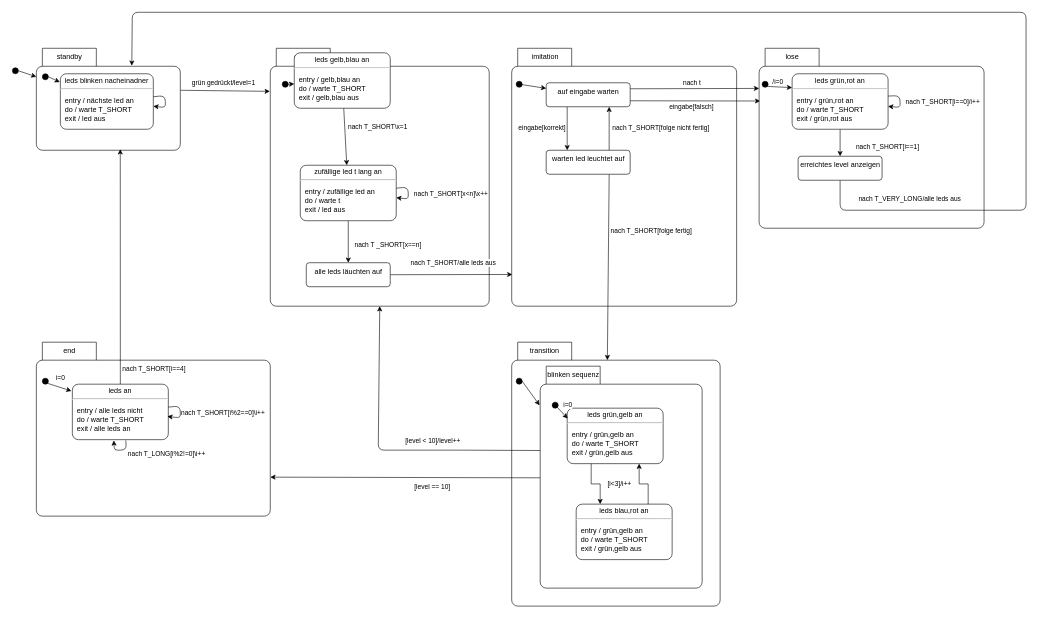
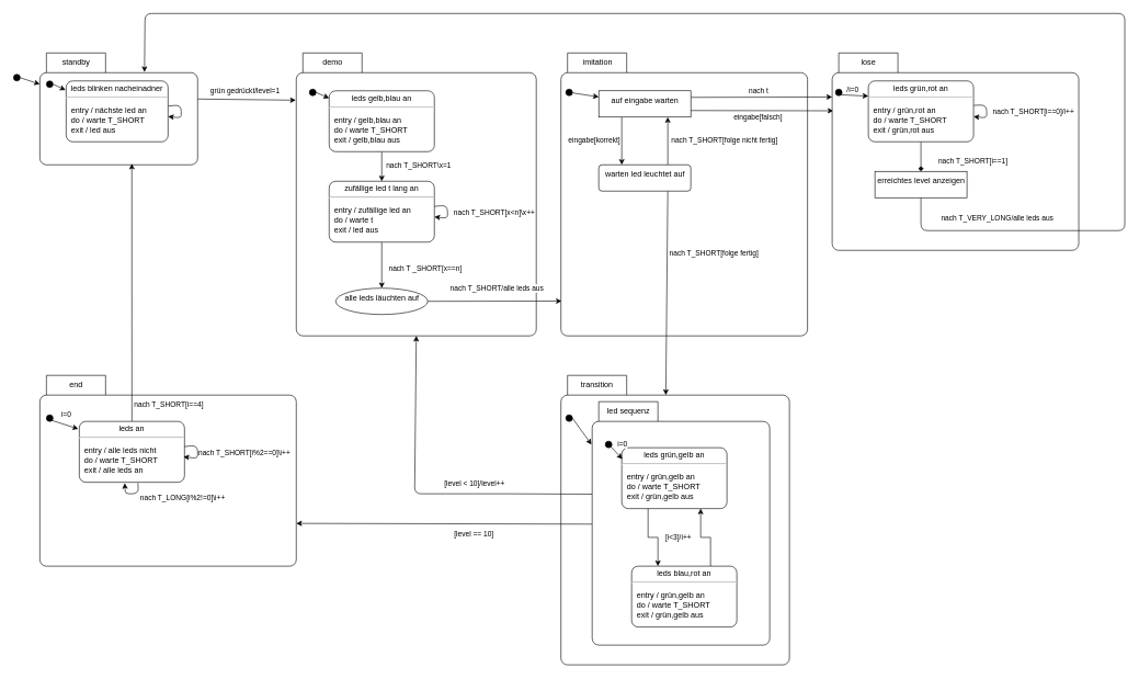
- <mxCell id="22" value="&lt;p style=&quot;margin:0px;margin-top:4px;text-align:center;&quot;&gt;&lt;span style=&quot;&quot;&gt;leds gelb,blau an&lt;/span&gt;&lt;br&gt;&lt;/p&gt;&lt;hr&gt;&lt;p&gt;&lt;/p&gt;&lt;p style=&quot;margin:0px;margin-left:8px;text-align:left;&quot;&gt;entry / gelb,blau an&amp;nbsp;&lt;br&gt;do / warte T_SHORT&lt;br&gt;exit / gelb,blau aus&lt;/p&gt;" style="shape=mxgraph.sysml.simpleState;html=1;overflow=fill;whiteSpace=wrap;align=center;" parent="1" vertex="1"><mxGeometry x="490" y="87.5" width="160" height="92.5" as="geometry" /></mxCell>
+ <mxCell id="22" value="&lt;p style=&quot;margin:0px;margin-top:4px;text-align:center;&quot;&gt;&lt;span style=&quot;&quot;&gt;leds gelb,blau an&lt;/span&gt;&lt;br&gt;&lt;/p&gt;&lt;hr&gt;&lt;p&gt;&lt;/p&gt;&lt;p style=&quot;margin:0px;margin-left:8px;text-align:left;&quot;&gt;entry / gelb,blau an&amp;nbsp;&lt;br&gt;do / warte T_SHORT&lt;br&gt;exit / gelb,blau aus&lt;/p&gt;" style="shape=mxgraph.sysml.simpleState;html=1;overflow=fill;whiteSpace=wrap;align=center;" parent="1" vertex="1"><mxGeometry x="500" y="137.5" width="160" height="92.5" as="geometry" /></mxCell>
- <mxCell id="33" value="auf eingabe warten" style="html=1;align=center;verticalAlign=top;rounded=1;absoluteArcSize=1;arcSize=10;dashed=0;" parent="1" vertex="1"><mxGeometry x="910" y="137.5" width="140" height="40" as="geometry" /></mxCell>
+ <mxCell id="33" value="auf eingabe warten" style="html=1;align=center;verticalAlign=top;absoluteArcSize=1;arcSize=10;dashed=0;rounded=0;" parent="1" vertex="1"><mxGeometry x="910" y="137.5" width="140" height="40" as="geometry" /></mxCell>
- <mxCell id="43" style="edgeStyle=none;html=1;entryX=0.5;entryY=0;entryDx=0;entryDy=0;" parent="1" source="63" target="49" edge="1"><mxGeometry relative="1" as="geometry"><mxPoint x="1370" y="190" as="sourcePoint" /></mxGeometry></mxCell>
+ <mxCell id="43" style="edgeStyle=none;html=1;entryX=0.5;entryY=0;entryDx=0;entryDy=0;endArrow=diamond;" parent="1" source="63" target="49" edge="1"><mxGeometry relative="1" as="geometry"><mxPoint x="1370" y="190" as="sourcePoint" /></mxGeometry></mxCell>
- <mxCell id="49" value="erreichtes level anzeigen" style="html=1;align=center;verticalAlign=top;rounded=1;absoluteArcSize=1;arcSize=10;dashed=0;" parent="1" vertex="1"><mxGeometry x="1330" y="260" width="140" height="40" as="geometry" /></mxCell>
+ <mxCell id="49" value="erreichtes level anzeigen" style="html=1;align=center;verticalAlign=top;absoluteArcSize=1;arcSize=10;dashed=0;rounded=0;" parent="1" vertex="1"><mxGeometry x="1330" y="260" width="140" height="40" as="geometry" /></mxCell>
- <mxCell id="21" value="alle leds läuchten auf" style="html=1;align=center;verticalAlign=top;rounded=1;absoluteArcSize=1;arcSize=10;dashed=0;" parent="1" vertex="1"><mxGeometry x="510" y="437.5" width="140" height="40" as="geometry" /></mxCell>
+ <mxCell id="21" value="alle leds läuchten auf" style="ellipse;html=1;align=center;verticalAlign=top;absoluteArcSize=1;arcSize=10;dashed=0;" parent="1" vertex="1"><mxGeometry x="510" y="437.5" width="140" height="40" as="geometry" /></mxCell>
- <mxCell id="64" value="blinken sequenz" style="shape=folder;align=center;verticalAlign=middle;fontStyle=0;tabWidth=100;tabHeight=30;tabPosition=left;html=1;boundedLbl=1;labelInHeader=1;rounded=1;absoluteArcSize=1;arcSize=10;" parent="1" vertex="1"><mxGeometry x="900" y="610" width="270" height="370" as="geometry" /></mxCell>
+ <mxCell id="64" value="led sequenz" style="shape=folder;align=center;verticalAlign=middle;fontStyle=0;tabWidth=100;tabHeight=30;tabPosition=left;html=1;boundedLbl=1;labelInHeader=1;rounded=1;absoluteArcSize=1;arcSize=10;" parent="1" vertex="1"><mxGeometry x="900" y="610" width="270" height="370" as="geometry" /></mxCell>
- <mxCell id="69" value="&lt;p style=&quot;margin:0px;margin-top:4px;text-align:center;&quot;&gt;&lt;span style=&quot;&quot;&gt;leds blau,rot an&lt;/span&gt;&lt;br&gt;&lt;/p&gt;&lt;hr&gt;&lt;p&gt;&lt;/p&gt;&lt;p style=&quot;margin:0px;margin-left:8px;text-align:left;&quot;&gt;entry / grün,gelb an&amp;nbsp;&lt;br&gt;do / warte T_SHORT&lt;br&gt;exit /&amp;nbsp;grün,gelb aus&lt;/p&gt;" style="shape=mxgraph.sysml.simpleState;html=1;overflow=fill;whiteSpace=wrap;align=center;" parent="1" vertex="1"><mxGeometry x="960" y="840" width="160" height="92.5" as="geometry" /></mxCell>
+ <mxCell id="69" value="&lt;p style=&quot;margin:0px;margin-top:4px;text-align:center;&quot;&gt;&lt;span style=&quot;&quot;&gt;leds blau,rot an&lt;/span&gt;&lt;br&gt;&lt;/p&gt;&lt;hr&gt;&lt;p&gt;&lt;/p&gt;&lt;p style=&quot;margin:0px;margin-left:8px;text-align:left;&quot;&gt;entry / grün,gelb an&amp;nbsp;&lt;br&gt;do / warte T_SHORT&lt;br&gt;exit /&amp;nbsp;grün,gelb aus&lt;/p&gt;" style="shape=mxgraph.sysml.simpleState;html=1;overflow=fill;whiteSpace=wrap;align=center;" parent="1" vertex="1"><mxGeometry x="960" y="860" width="160" height="92.5" as="geometry" /></mxCell>
